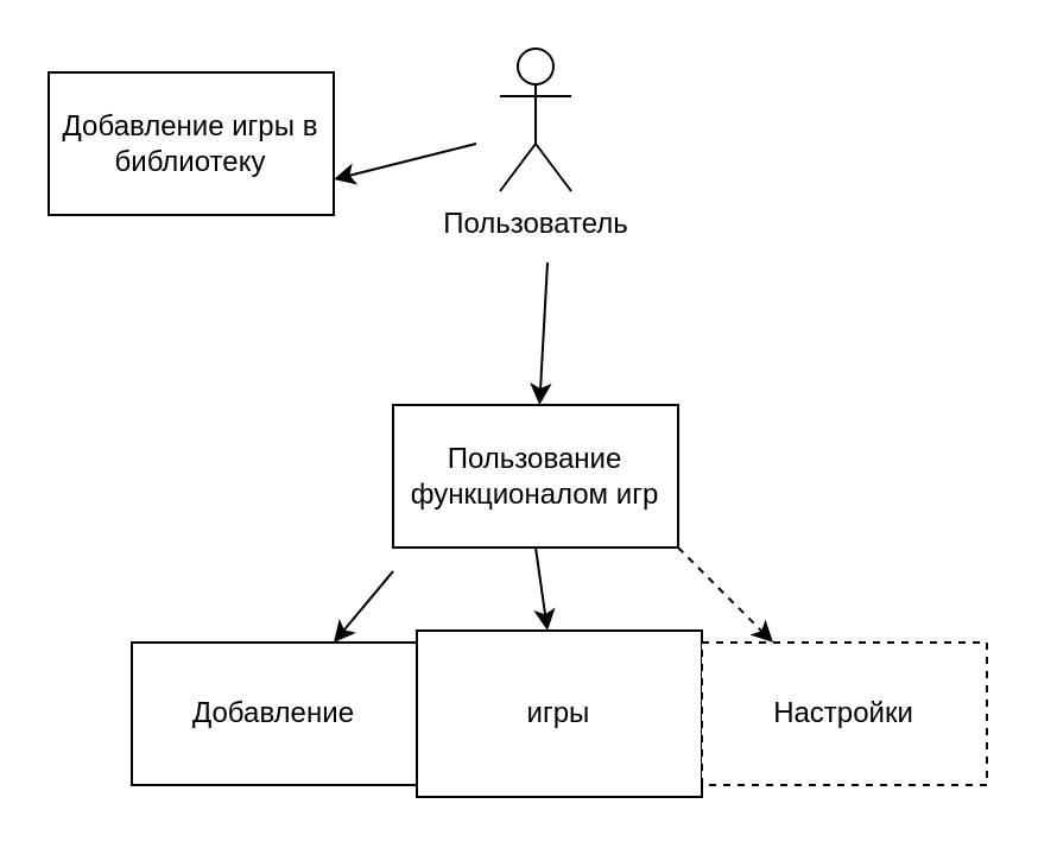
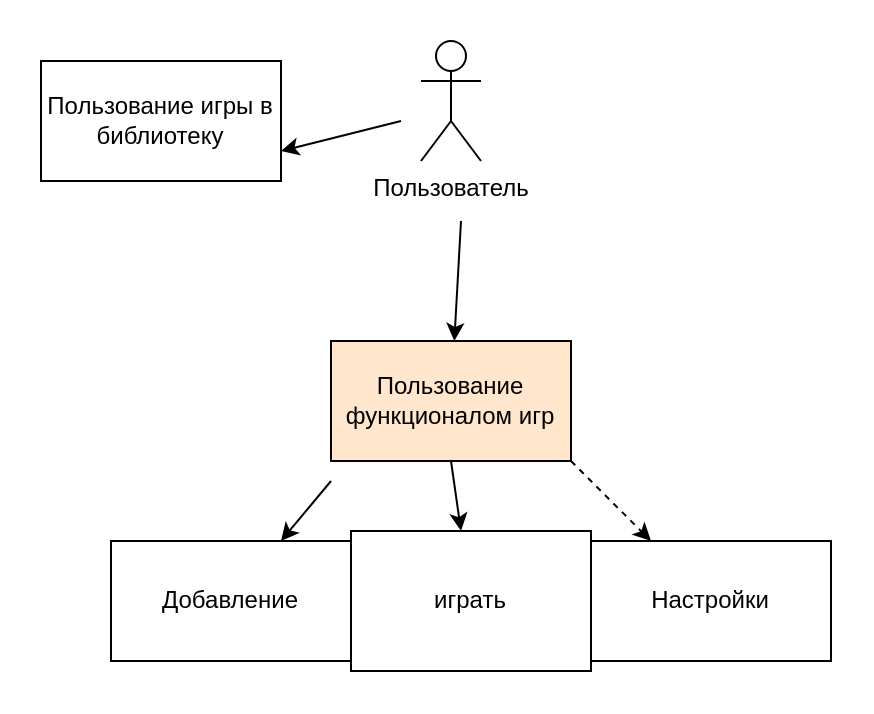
- <mxCell id="5" value="Добавление игры в библиотеку" style="rounded=0;whiteSpace=wrap;html=1;" vertex="1" parent="1"><mxGeometry x="20" y="30" width="120" height="60" as="geometry" /></mxCell>
+ <mxCell id="5" value="Пользование игры в библиотеку" style="rounded=0;whiteSpace=wrap;html=1;" vertex="1" parent="1"><mxGeometry x="20" y="30" width="120" height="60" as="geometry" /></mxCell>
- <mxCell id="4" value="Пользование функционалом игр" style="rounded=0;whiteSpace=wrap;html=1;" vertex="1" parent="1"><mxGeometry x="165" y="170" width="120" height="60" as="geometry" /></mxCell>
+ <mxCell id="4" value="Пользование функционалом игр" style="rounded=0;whiteSpace=wrap;html=1;fillColor=#ffe6cc;" vertex="1" parent="1"><mxGeometry x="165" y="170" width="120" height="60" as="geometry" /></mxCell>
- <mxCell id="10" value="игры" style="rounded=0;whiteSpace=wrap;html=1;" vertex="1" parent="1"><mxGeometry x="175" y="265" width="120" height="70" as="geometry" /></mxCell>
+ <mxCell id="10" value="играть" style="rounded=0;whiteSpace=wrap;html=1;" vertex="1" parent="1"><mxGeometry x="175" y="265" width="120" height="70" as="geometry" /></mxCell>
- <mxCell id="12" value="Настройки" style="rounded=0;whiteSpace=wrap;html=1;dashed=1;" vertex="1" parent="1"><mxGeometry x="295" y="270" width="120" height="60" as="geometry" /></mxCell>
+ <mxCell id="12" value="Настройки" style="rounded=0;whiteSpace=wrap;html=1;" vertex="1" parent="1"><mxGeometry x="295" y="270" width="120" height="60" as="geometry" /></mxCell>
